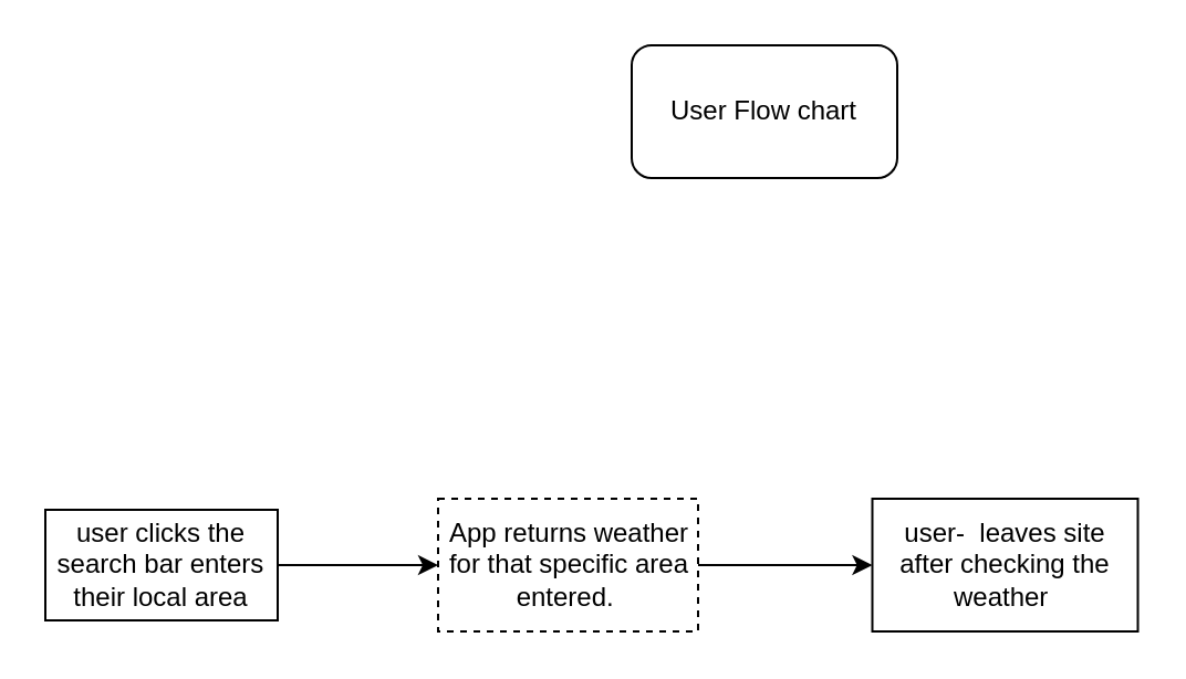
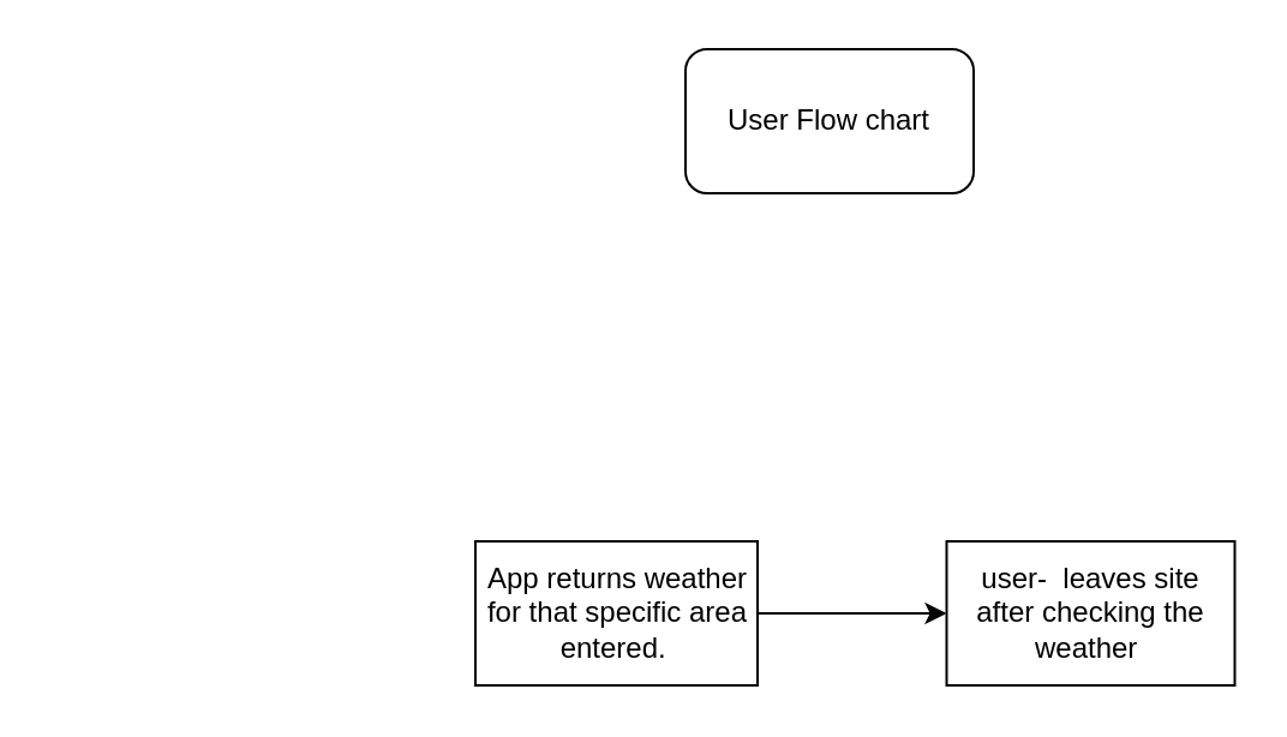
- <mxCell id="3" value="user clicks the search bar enters their local area" style="whiteSpace=wrap;html=1;rounded=0;" vertex="1" parent="1"><mxGeometry x="20" y="230" width="105" height="50" as="geometry" /></mxCell>
- <mxCell id="2" value="" style="edgeStyle=none;html=1;" edge="1" parent="1" source="3" target="5"><mxGeometry relative="1" as="geometry" /></mxCell>
- <mxCell id="5" value="App returns weather for that specific area entered.&amp;nbsp;" style="whiteSpace=wrap;html=1;rounded=0;dashed=1;" vertex="1" parent="1"><mxGeometry x="197.5" y="225" width="117.5" height="60" as="geometry" /></mxCell>
+ <mxCell id="5" value="App returns weather for that specific area entered.&amp;nbsp;" style="whiteSpace=wrap;html=1;rounded=0;" vertex="1" parent="1"><mxGeometry x="197.5" y="225" width="117.5" height="60" as="geometry" /></mxCell>
